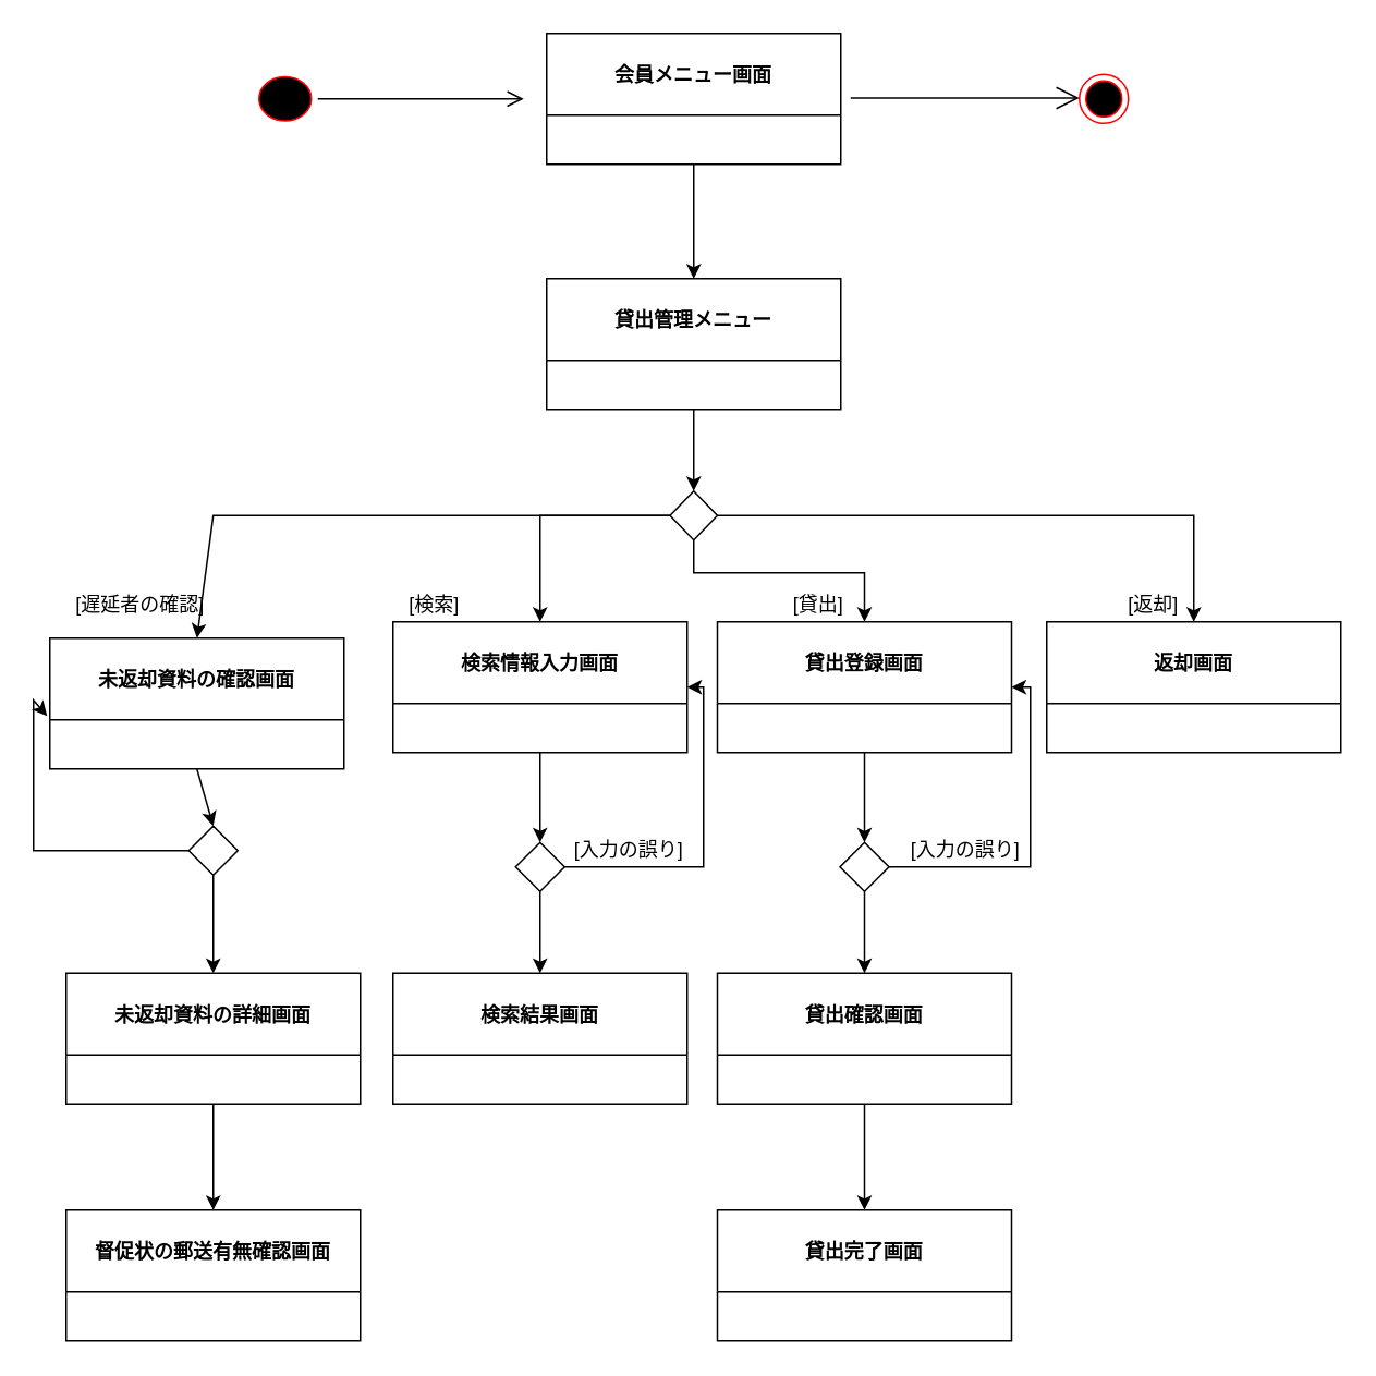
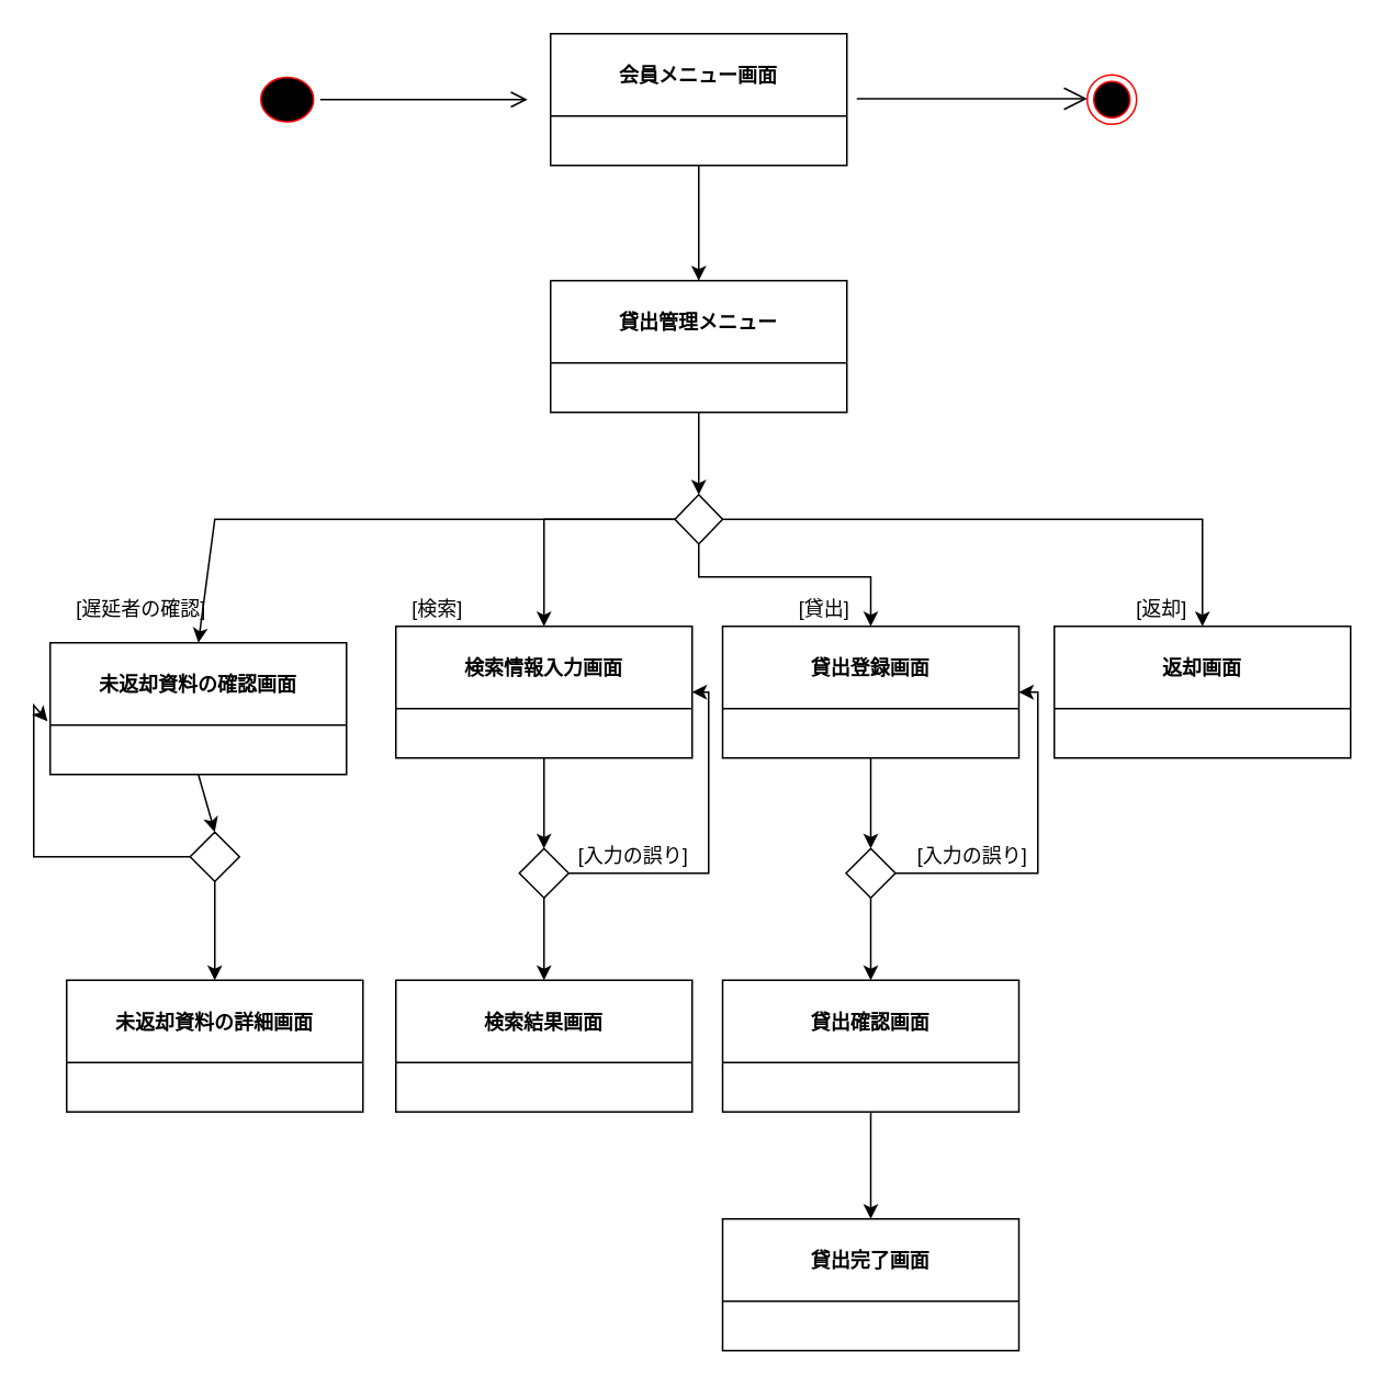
- <mxCell id="41" value="" style="endArrow=classic;html=1;rounded=0;strokeColor=#000000;exitX=0.5;exitY=1;exitDx=0;exitDy=0;entryX=0.5;entryY=0;entryDx=0;entryDy=0;" edge="1" parent="1" source="39" target="42"><mxGeometry width="50" height="50" relative="1" as="geometry"><mxPoint x="130" y="760" as="sourcePoint" /><mxPoint x="100" y="820" as="targetPoint" /></mxGeometry></mxCell>
- <mxCell id="42" value="督促状の郵送有無確認画面" style="swimlane;startSize=50;" vertex="1" parent="1"><mxGeometry x="40" y="740" width="180" height="80" as="geometry" /></mxCell>
